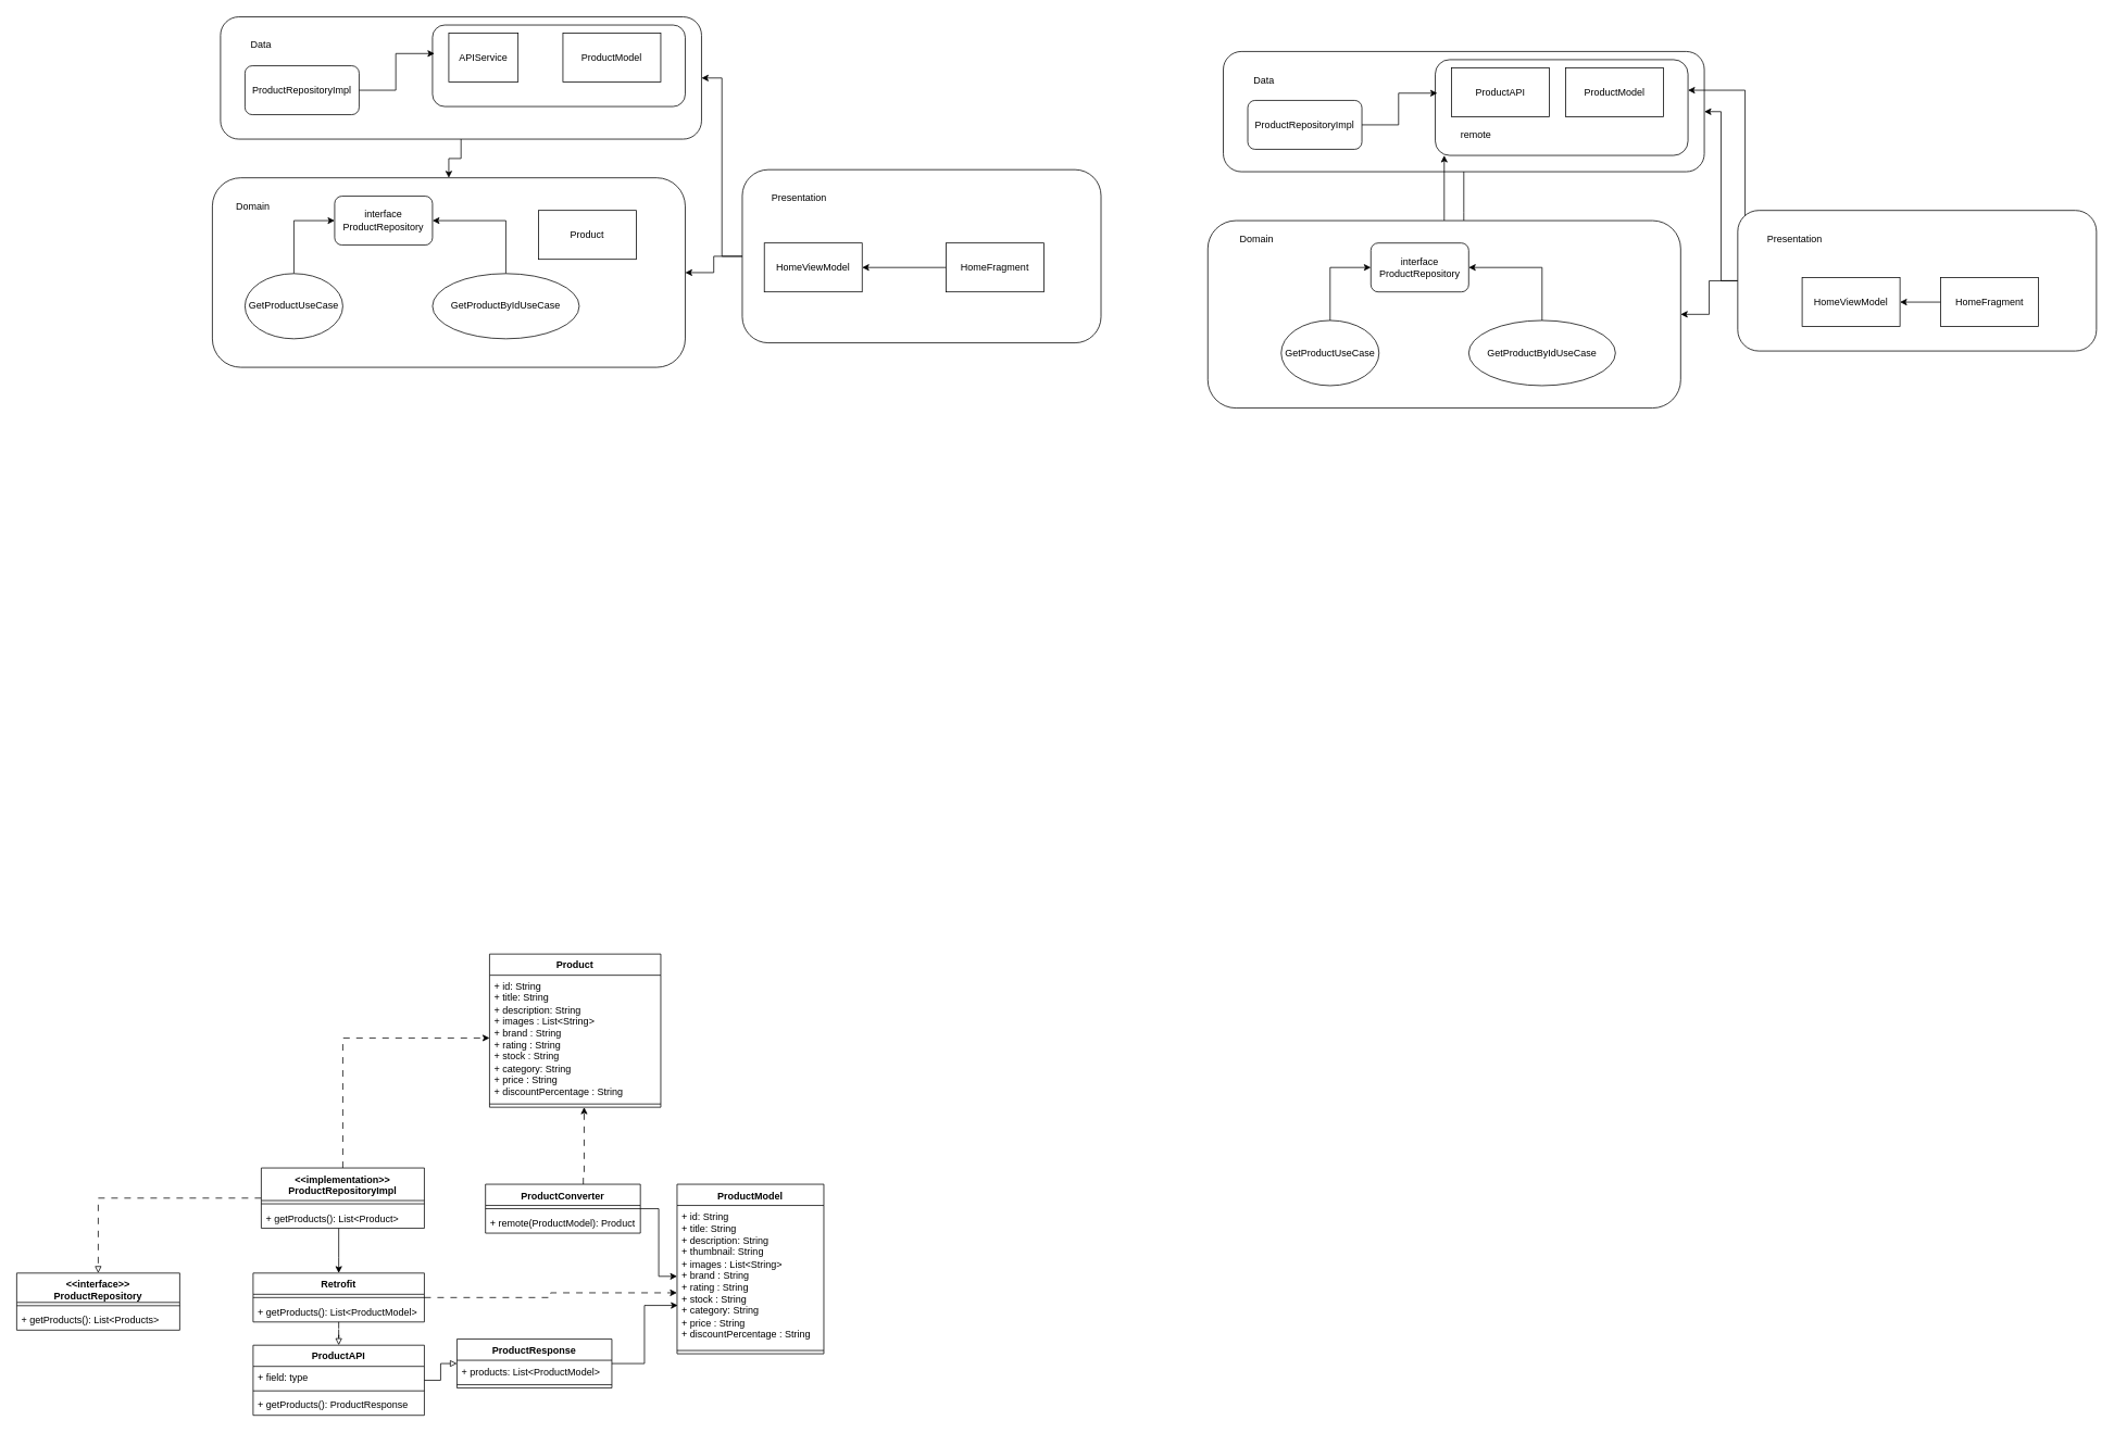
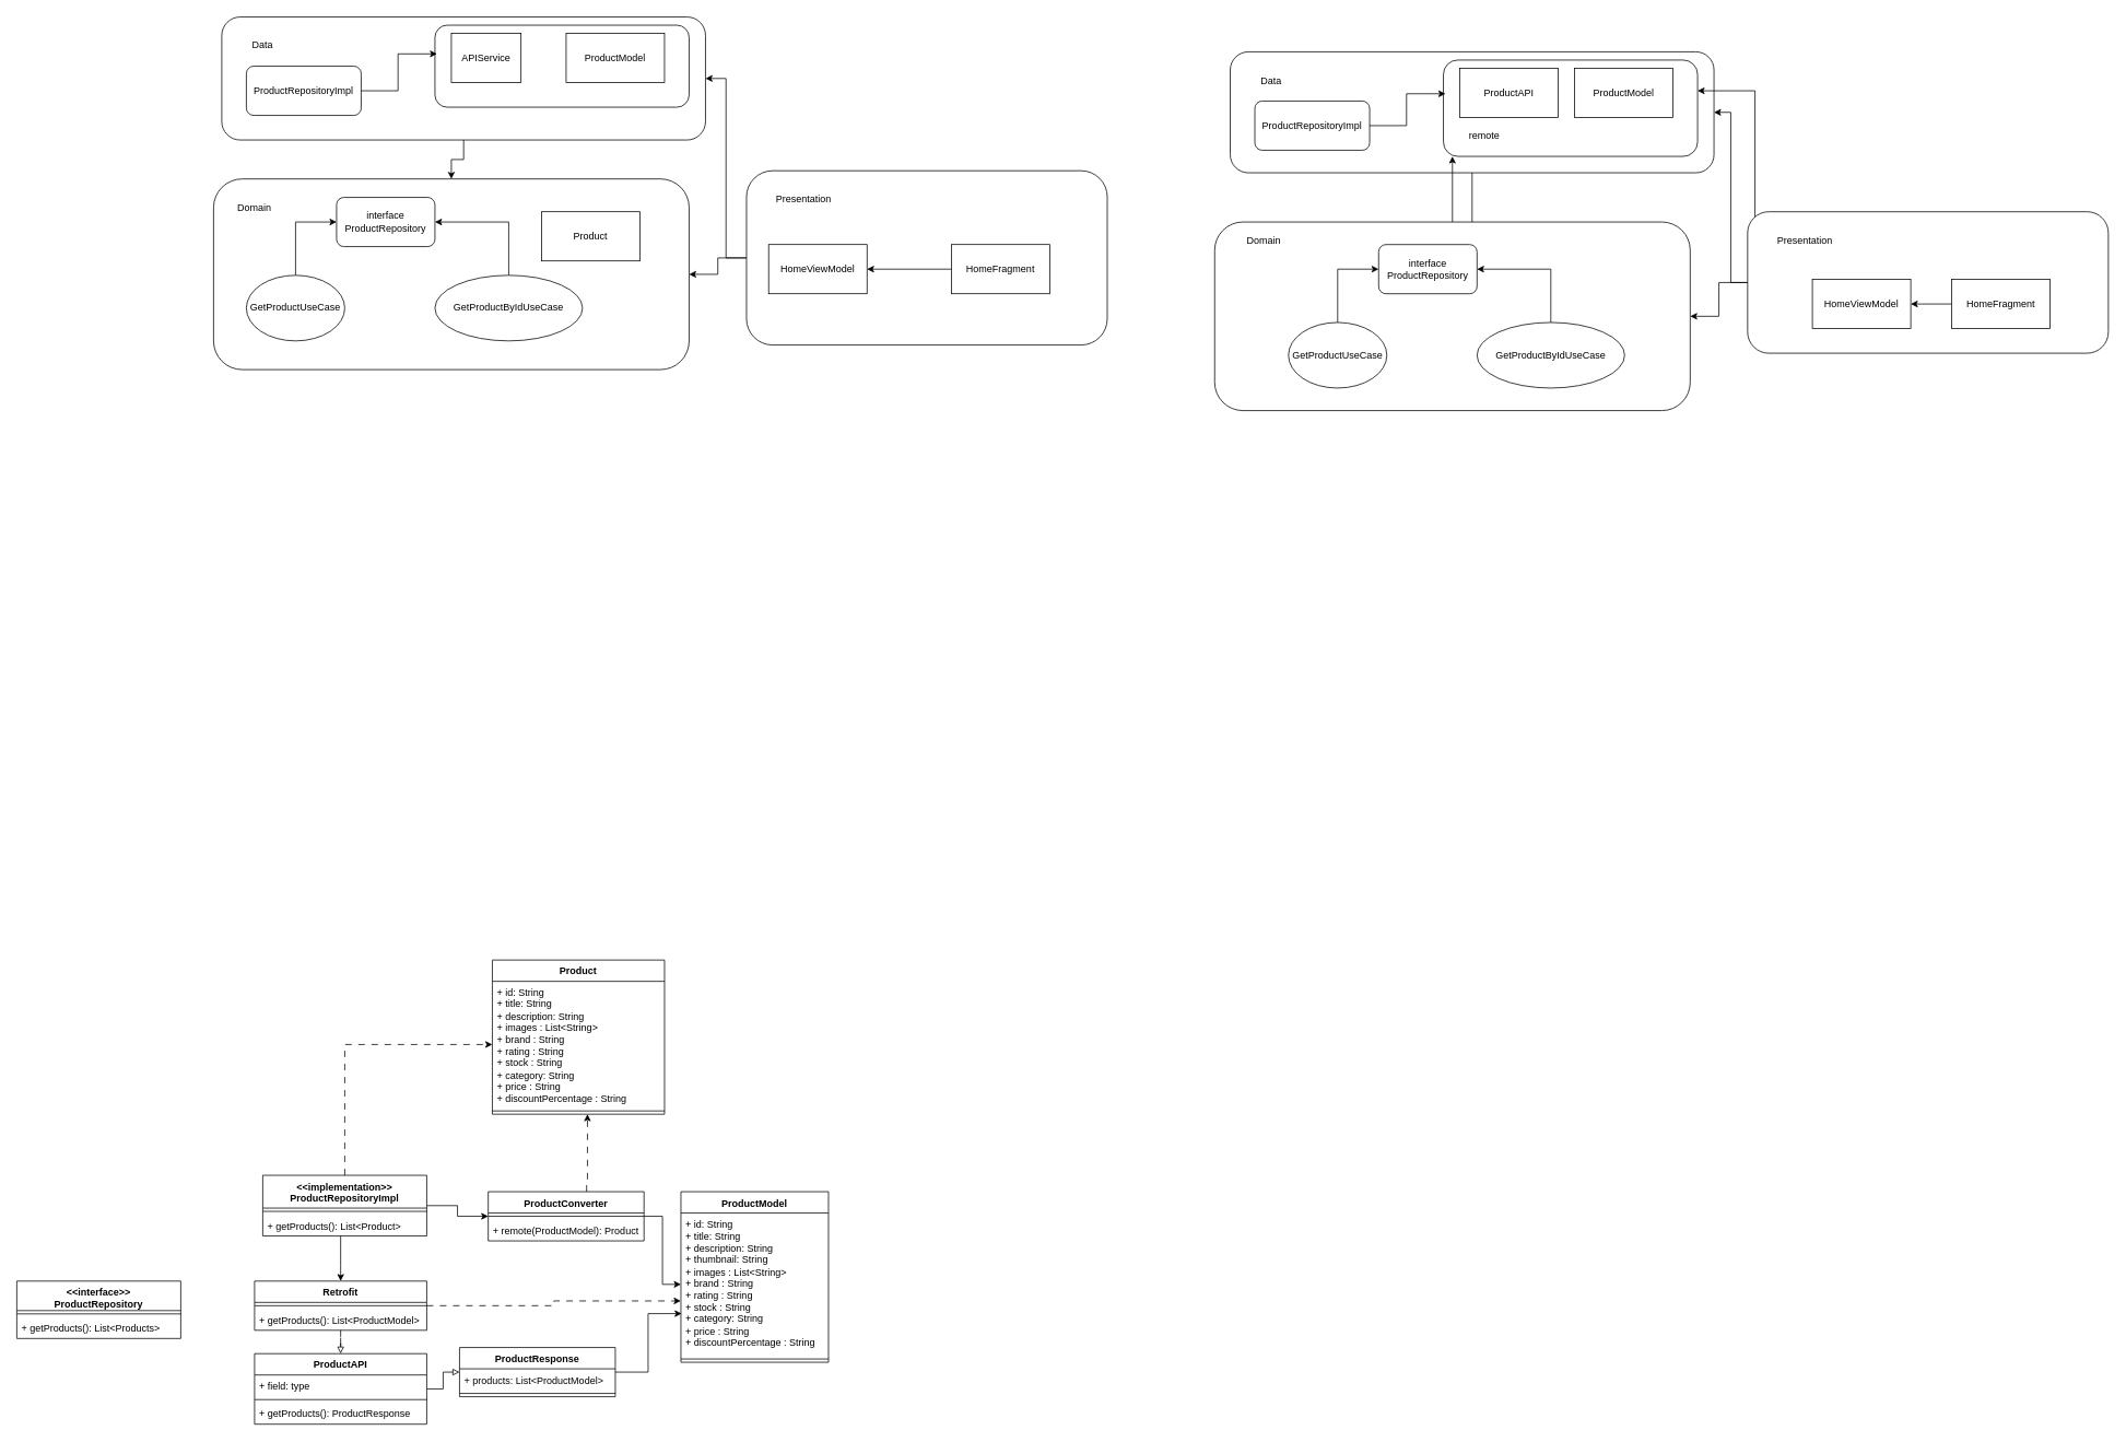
- <mxCell id="68" value="" style="edgeStyle=orthogonalEdgeStyle;rounded=0;orthogonalLoop=1;jettySize=auto;html=1;dashed=1;dashPattern=8 8;endArrow=block;endFill=0;" parent="1" source="69" target="81" edge="1"><mxGeometry relative="1" as="geometry" /></mxCell>
+ <mxCell id="65" style="edgeStyle=orthogonalEdgeStyle;rounded=0;orthogonalLoop=1;jettySize=auto;html=1;entryX=0;entryY=0.5;entryDx=0;entryDy=0;" parent="1" source="69" target="51" edge="1"><mxGeometry relative="1" as="geometry" /></mxCell>
